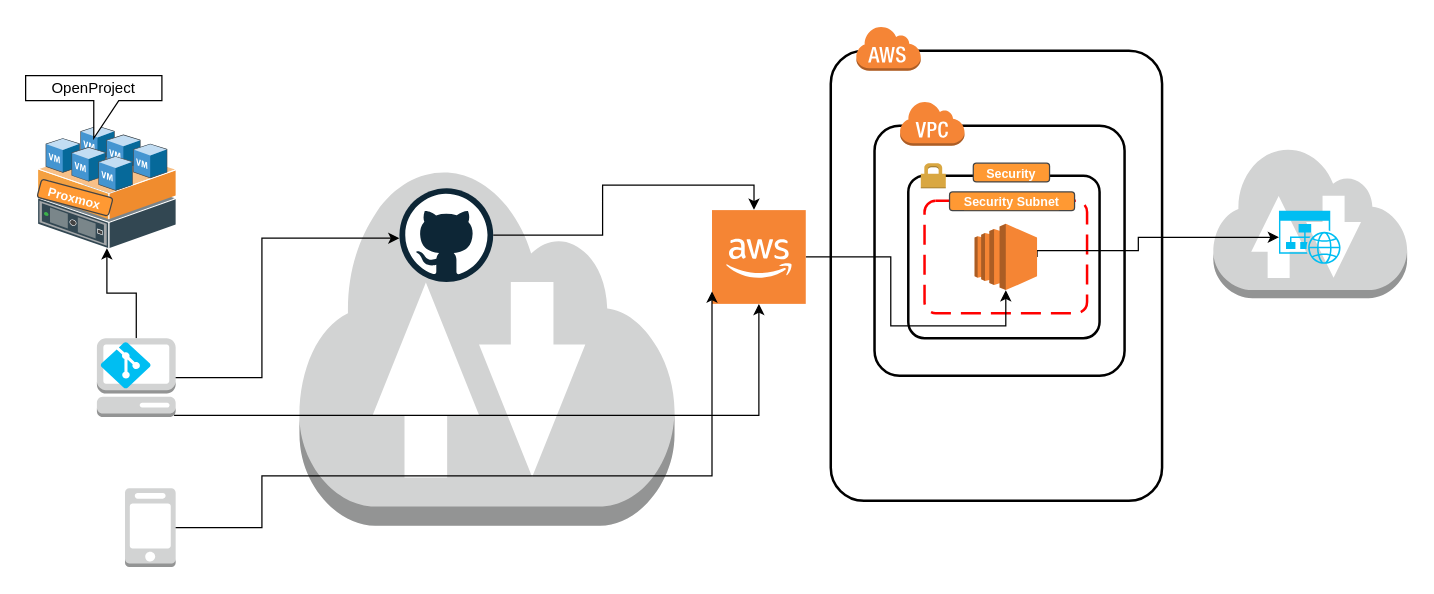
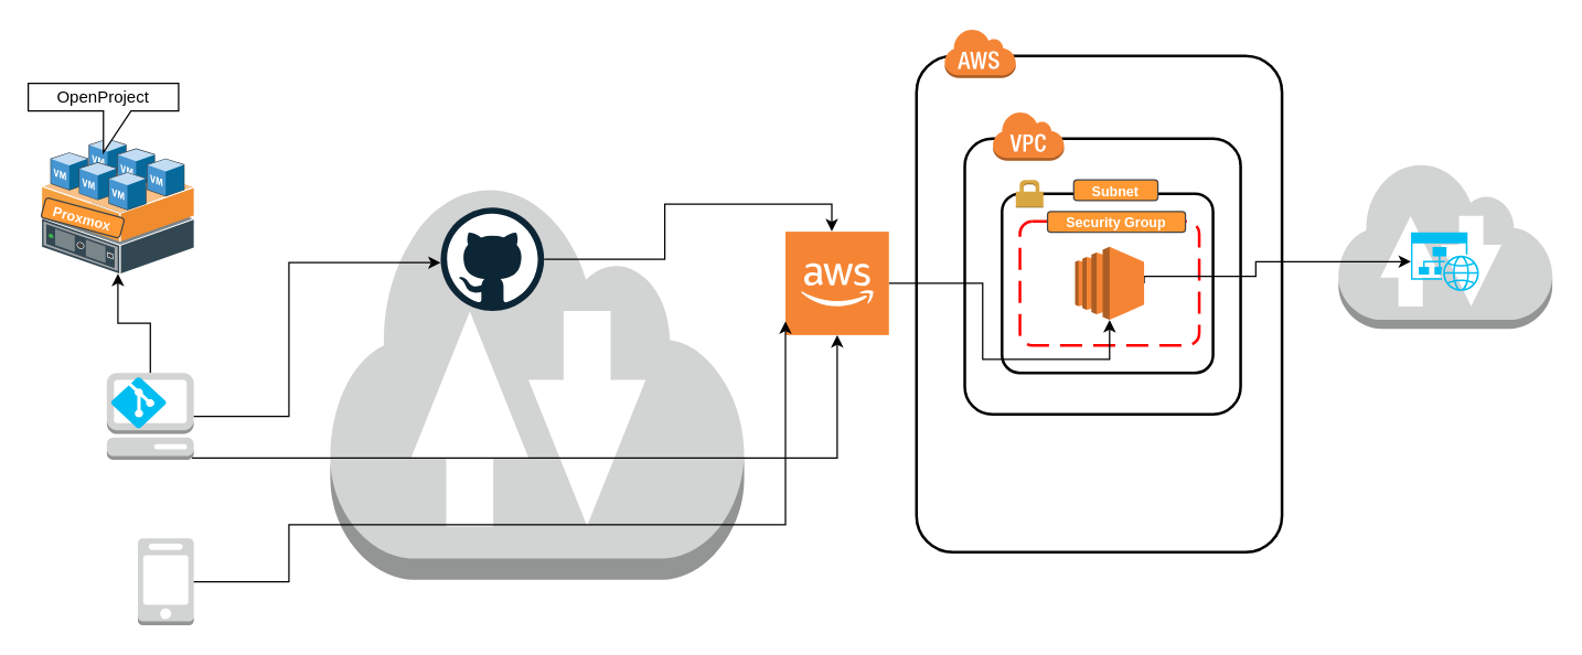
- <mxCell id="23" value="&lt;font style=&quot;font-size: 10px;&quot;&gt;&lt;b style=&quot;background-color: rgb(255, 153, 51);&quot;&gt;Security&lt;/b&gt;&lt;/font&gt;" style="strokeWidth=1;html=1;shadow=0;dashed=0;shape=mxgraph.ios.iTextInput;strokeColor=#444444;buttonText=;fontSize=8;whiteSpace=wrap;align=center;fillColor=#FF9933;fontColor=#FFFFFF;" vertex="1" parent="1"><mxGeometry x="778" y="130" width="61" height="15" as="geometry" /></mxCell>
+ <mxCell id="23" value="&lt;font style=&quot;font-size: 10px;&quot;&gt;&lt;b style=&quot;background-color: rgb(255, 153, 51);&quot;&gt;Subnet&lt;/b&gt;&lt;/font&gt;" style="strokeWidth=1;html=1;shadow=0;dashed=0;shape=mxgraph.ios.iTextInput;strokeColor=#444444;buttonText=;fontSize=8;whiteSpace=wrap;align=center;fillColor=#FF9933;fontColor=#FFFFFF;" vertex="1" parent="1"><mxGeometry x="778" y="130" width="61" height="15" as="geometry" /></mxCell>
- <mxCell id="24" value="&lt;b style=&quot;&quot;&gt;&lt;font style=&quot;font-size: 10px;&quot;&gt;Security Subnet&lt;/font&gt;&lt;/b&gt;" style="strokeWidth=1;html=1;shadow=0;dashed=0;shape=mxgraph.ios.iTextInput;strokeColor=#444444;buttonText=;fontSize=8;whiteSpace=wrap;align=center;labelBackgroundColor=#FF9933;fontColor=#FFFFFF;fillColor=#FF9933;" vertex="1" parent="1"><mxGeometry x="759" y="153" width="100" height="15" as="geometry" /></mxCell>
+ <mxCell id="24" value="&lt;b style=&quot;&quot;&gt;&lt;font style=&quot;font-size: 10px;&quot;&gt;Security Group&lt;/font&gt;&lt;/b&gt;" style="strokeWidth=1;html=1;shadow=0;dashed=0;shape=mxgraph.ios.iTextInput;strokeColor=#444444;buttonText=;fontSize=8;whiteSpace=wrap;align=center;labelBackgroundColor=#FF9933;fontColor=#FFFFFF;fillColor=#FF9933;" vertex="1" parent="1"><mxGeometry x="759" y="153" width="100" height="15" as="geometry" /></mxCell>
